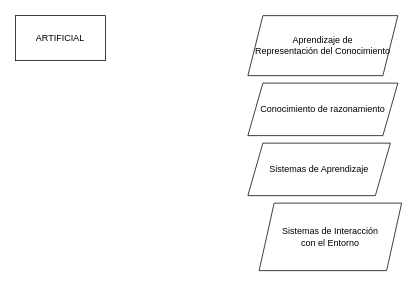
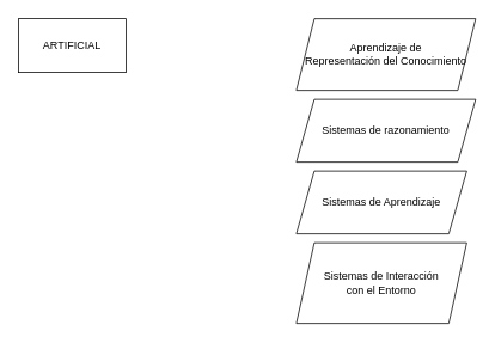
- <mxCell id="4" value="Conocimiento de razonamiento" style="shape=parallelogram;perimeter=parallelogramPerimeter;whiteSpace=wrap;html=1;fixedSize=1;" parent="1" vertex="1"><mxGeometry x="330" y="110" width="200" height="70" as="geometry" /></mxCell>
+ <mxCell id="4" value="Sistemas de razonamiento" style="shape=parallelogram;perimeter=parallelogramPerimeter;whiteSpace=wrap;html=1;fixedSize=1;" parent="1" vertex="1"><mxGeometry x="330" y="110" width="200" height="70" as="geometry" /></mxCell>
- <mxCell id="6" value="&lt;div&gt;Sistemas de Interacción&lt;/div&gt;&lt;div&gt; con el Entorno&lt;/div&gt;" style="shape=parallelogram;perimeter=parallelogramPerimeter;whiteSpace=wrap;html=1;fixedSize=1;" vertex="1" parent="1"><mxGeometry x="345" y="270" width="190" height="90" as="geometry" /></mxCell>
+ <mxCell id="6" value="&lt;div&gt;Sistemas de Interacción&lt;/div&gt;&lt;div&gt; con el Entorno&lt;/div&gt;" style="shape=parallelogram;perimeter=parallelogramPerimeter;whiteSpace=wrap;html=1;fixedSize=1;" vertex="1" parent="1"><mxGeometry x="330" y="270" width="190" height="90" as="geometry" /></mxCell>
